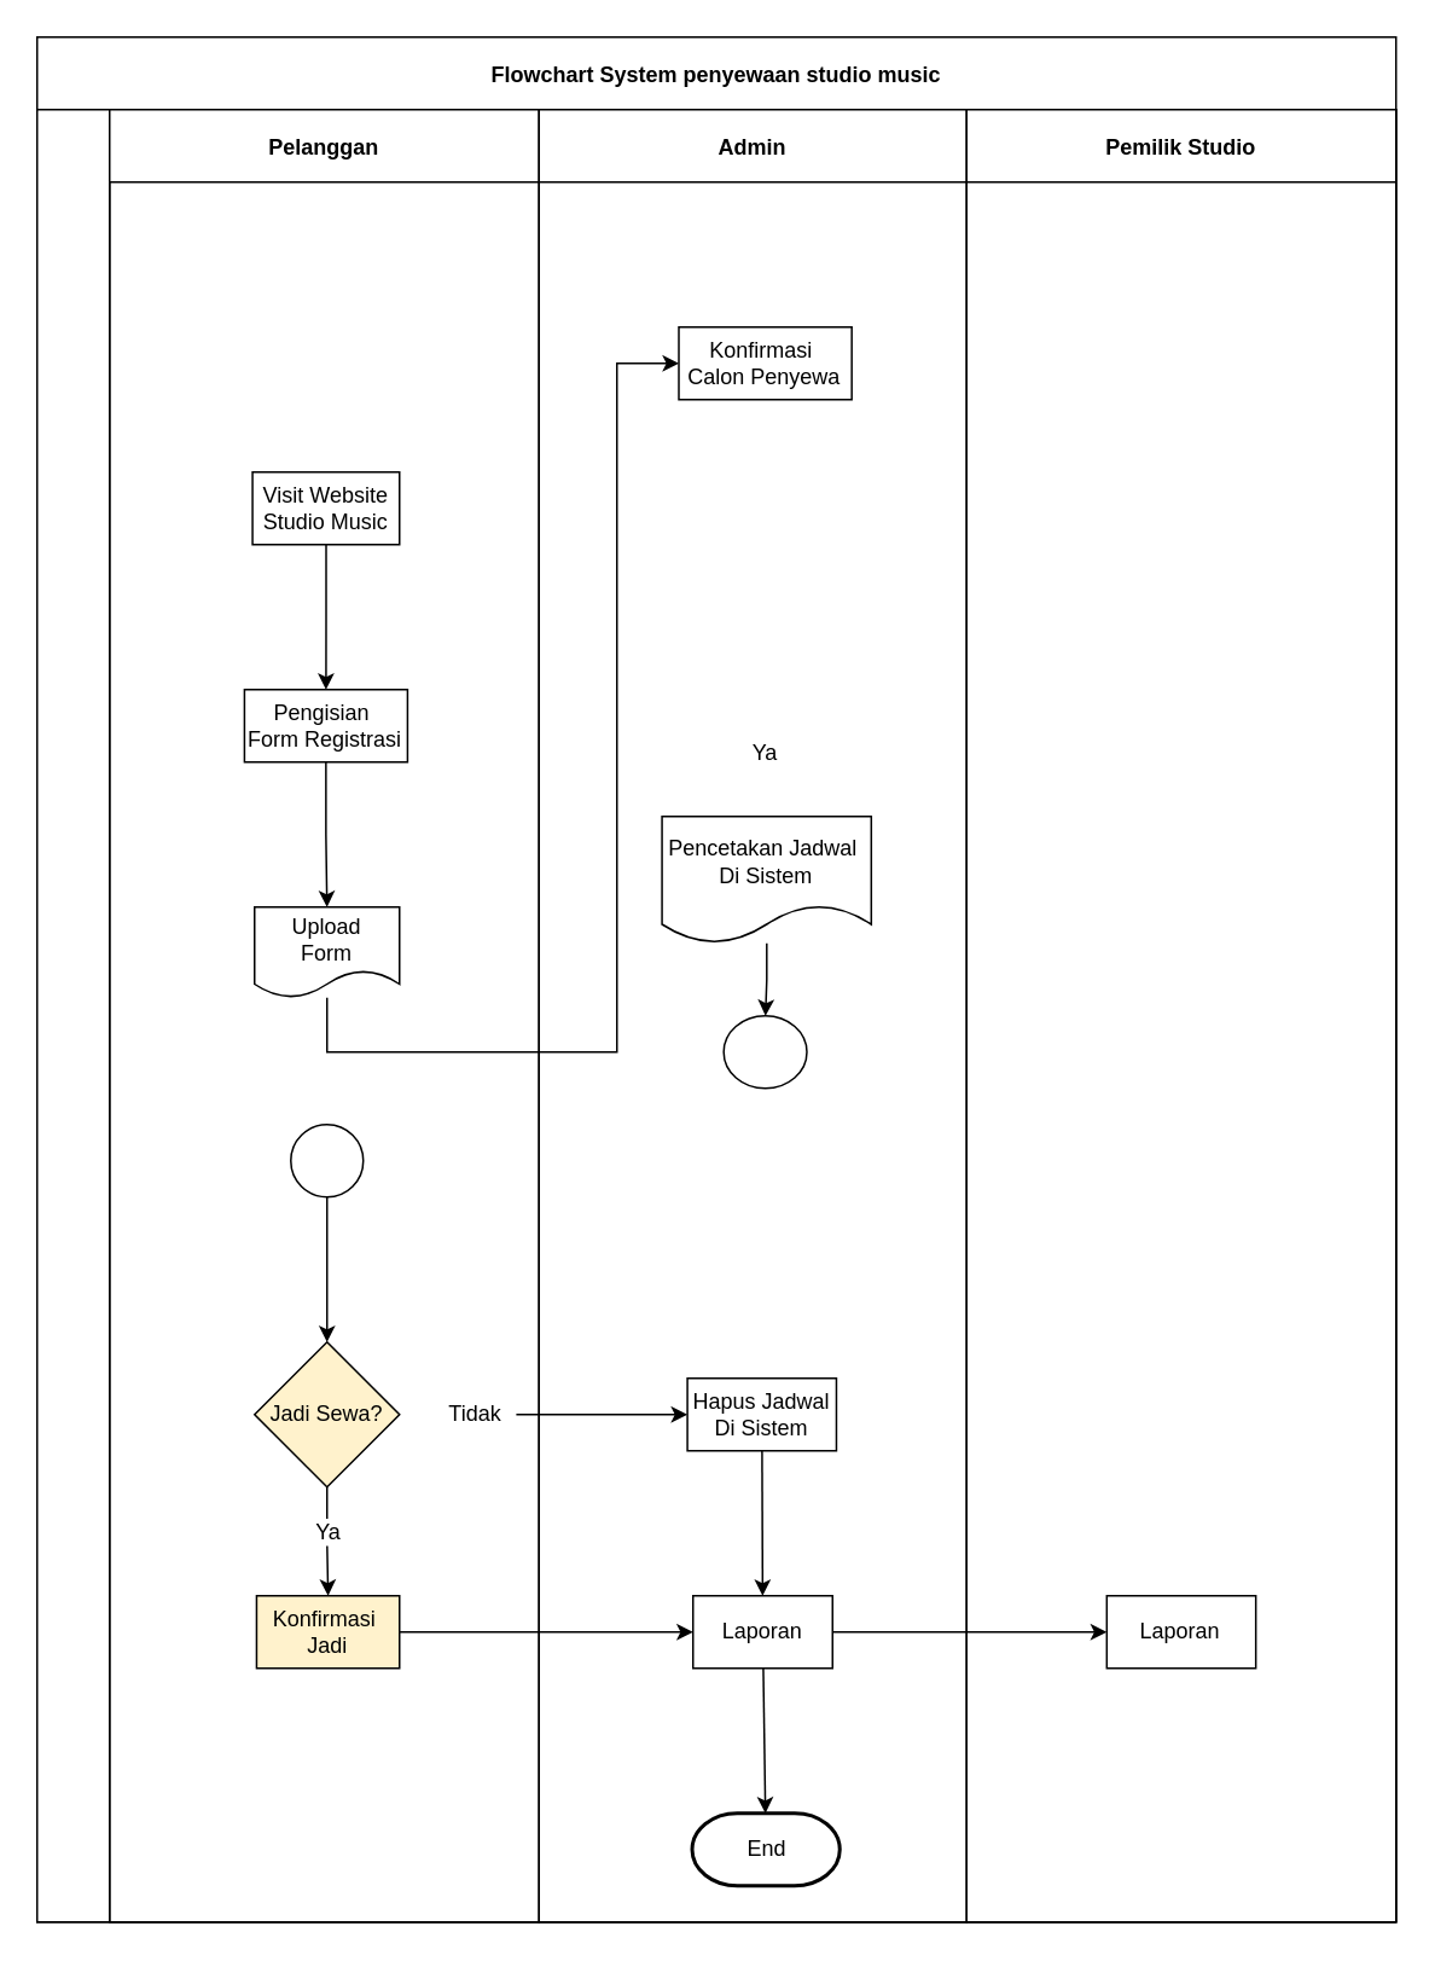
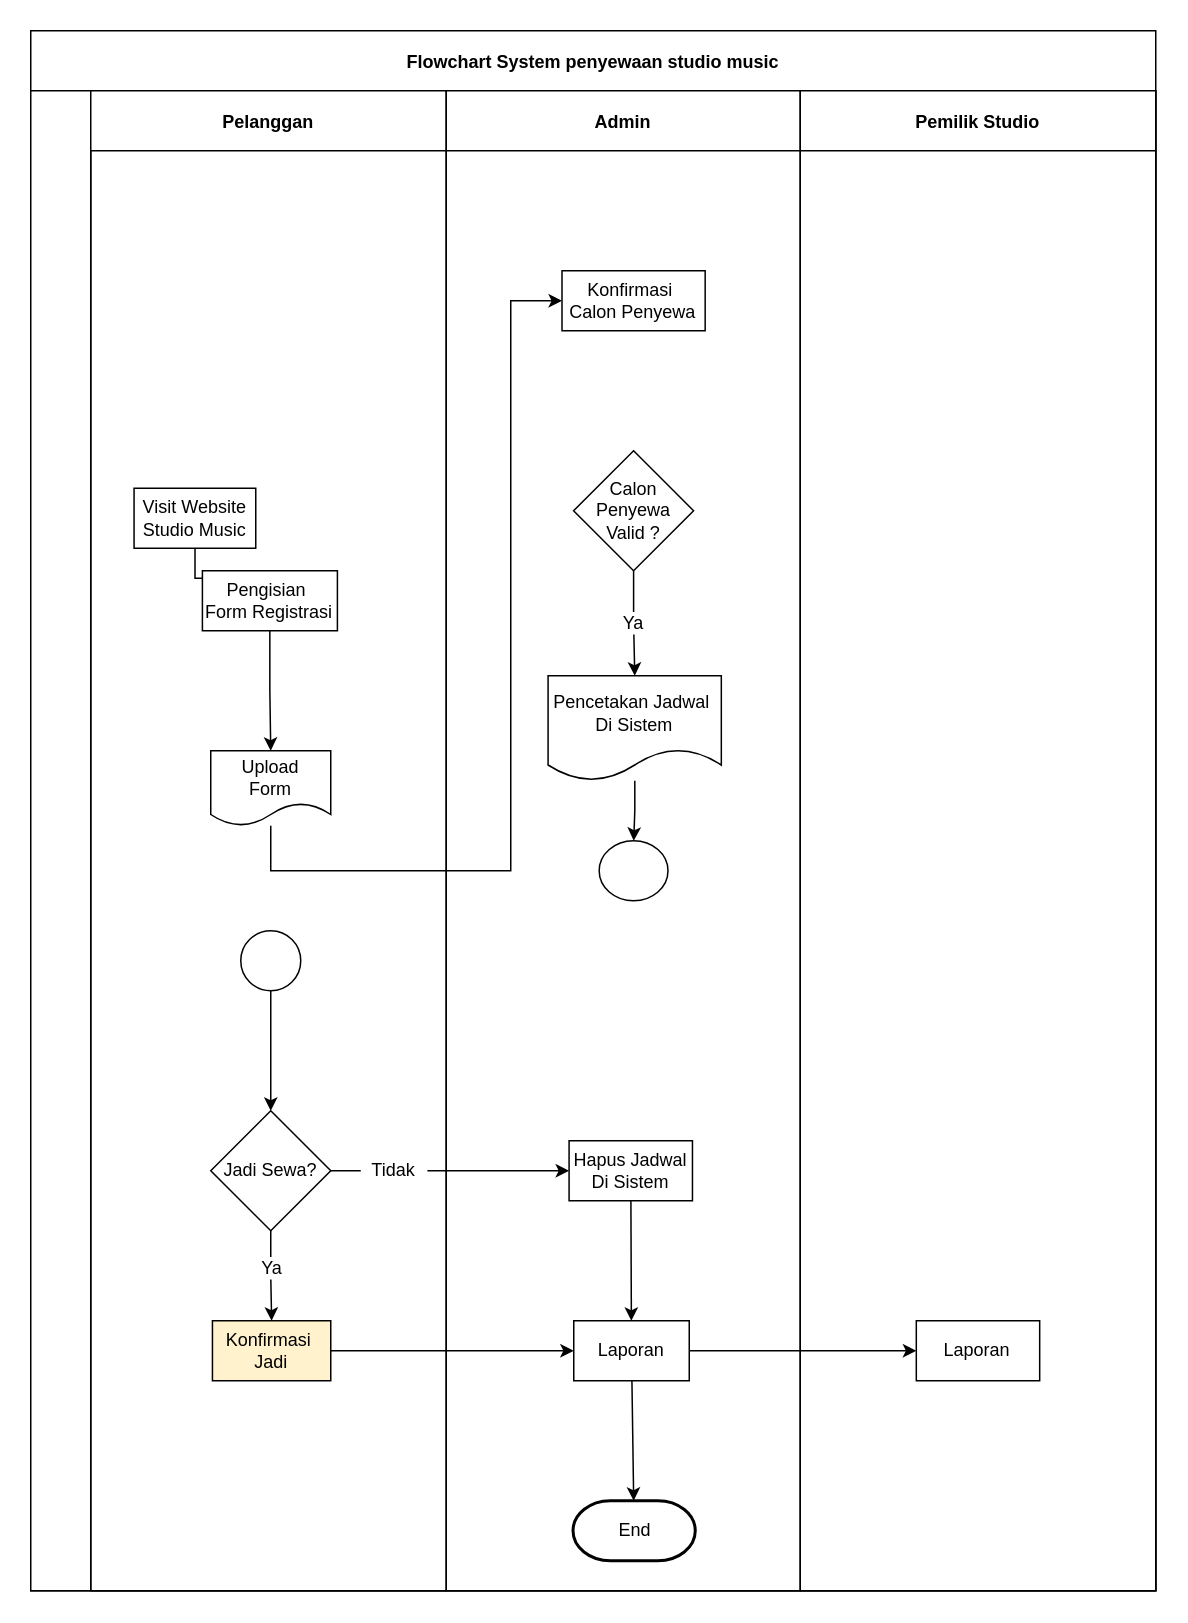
- <mxCell id="6" value="Visit Website Studio Music" style="rounded=0;whiteSpace=wrap;html=1;" vertex="1" parent="4"><mxGeometry x="78.88" y="200" width="81.12" height="40" as="geometry" /></mxCell>
+ <mxCell id="6" value="Visit Website Studio Music" style="rounded=0;whiteSpace=wrap;html=1;" vertex="1" parent="4"><mxGeometry x="28.88" y="265" width="81.12" height="40" as="geometry" /></mxCell>
+ <mxCell id="23" value="Calon Penyewa Valid ?" style="rhombus;whiteSpace=wrap;html=1;" vertex="1" parent="18"><mxGeometry x="84.89" y="240" width="80" height="80" as="geometry" /></mxCell>
+ <mxCell id="22" style="edgeStyle=orthogonalEdgeStyle;rounded=0;orthogonalLoop=1;jettySize=auto;html=1;" edge="1" parent="18" source="23" target="20"><mxGeometry relative="1" as="geometry" /></mxCell>
- <mxCell id="13" value="Jadi Sewa?" style="rhombus;whiteSpace=wrap;html=1;fillColor=#fff2cc;" vertex="1" parent="4"><mxGeometry x="80.01" y="680" width="80" height="80" as="geometry" /></mxCell>
+ <mxCell id="13" value="Jadi Sewa?" style="rhombus;whiteSpace=wrap;html=1;" vertex="1" parent="4"><mxGeometry x="80.01" y="680" width="80" height="80" as="geometry" /></mxCell>
+ <mxCell id="17" value="" style="edgeStyle=orthogonalEdgeStyle;rounded=0;orthogonalLoop=1;jettySize=auto;html=1;entryX=0;entryY=0.5;entryDx=0;entryDy=0;endArrow=none;" edge="1" parent="4" source="13" target="16"><mxGeometry relative="1" as="geometry"><mxPoint x="240.01" y="880" as="sourcePoint" /><mxPoint x="398.89" y="880" as="targetPoint" /></mxGeometry></mxCell>
